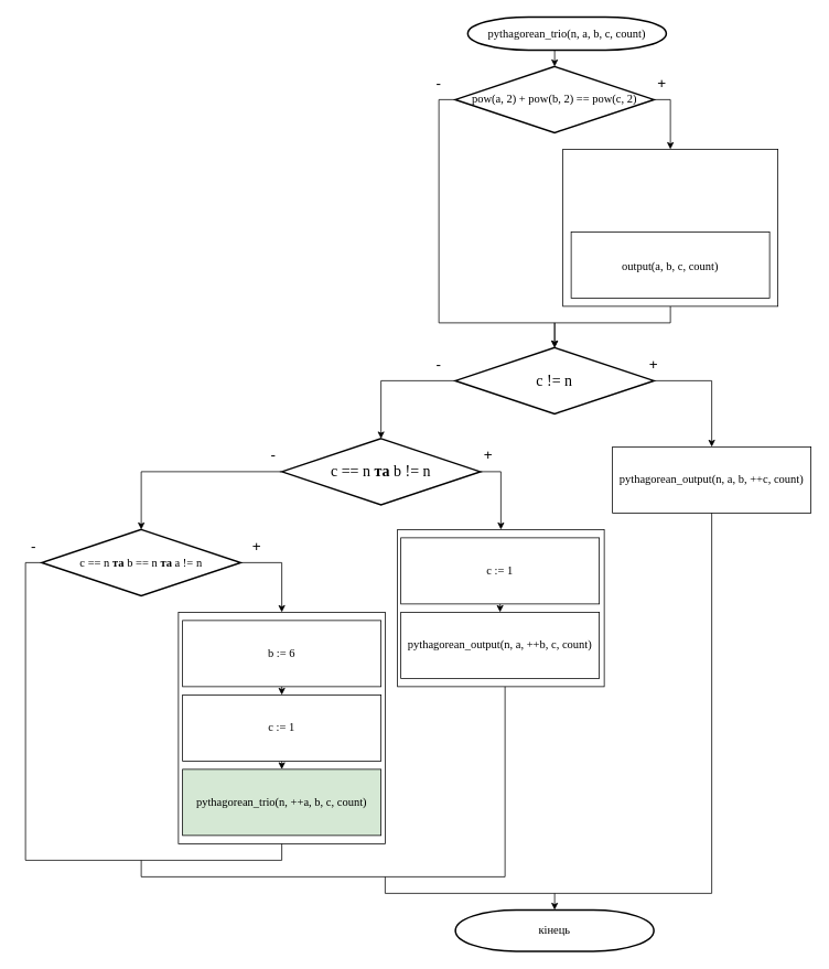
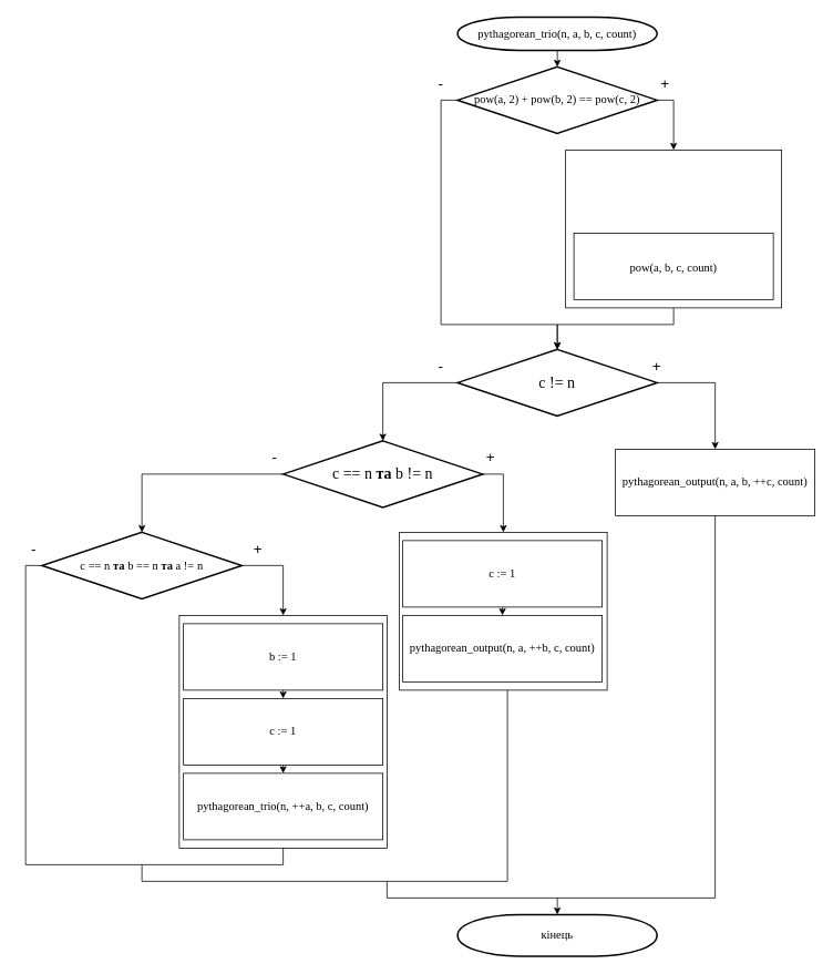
- <mxCell id="7" value="&lt;font style=&quot;font-size: 14px&quot;&gt;&lt;span lang=&quot;EN-US&quot; style=&quot;font-family: &amp;#34;times new roman&amp;#34; , serif&quot;&gt;p&lt;/span&gt;&lt;span style=&quot;font-family: &amp;#34;times new roman&amp;#34; , serif&quot;&gt;ythagorean_trio&lt;/span&gt;&lt;span lang=&quot;EN-US&quot; style=&quot;font-family: &amp;#34;times new roman&amp;#34; , serif&quot;&gt;(n, a, b, c, count)&lt;/span&gt;&lt;/font&gt;" style="strokeWidth=2;html=1;shape=mxgraph.flowchart.terminator;whiteSpace=wrap;" vertex="1" parent="1"><mxGeometry x="565" y="20" width="240" height="40" as="geometry" /></mxCell>
+ <mxCell id="7" value="&lt;font style=&quot;font-size: 14px&quot;&gt;&lt;span lang=&quot;EN-US&quot; style=&quot;font-family: &amp;#34;times new roman&amp;#34; , serif&quot;&gt;p&lt;/span&gt;&lt;span style=&quot;font-family: &amp;#34;times new roman&amp;#34; , serif&quot;&gt;ythagorean_trio&lt;/span&gt;&lt;span lang=&quot;EN-US&quot; style=&quot;font-family: &amp;#34;times new roman&amp;#34; , serif&quot;&gt;(n, a, b, c, count)&lt;/span&gt;&lt;/font&gt;" style="strokeWidth=2;html=1;shape=mxgraph.flowchart.terminator;whiteSpace=wrap;" vertex="1" parent="1"><mxGeometry x="550" y="20" width="240" height="40" as="geometry" /></mxCell>
- <mxCell id="11" value="&lt;p class=&quot;MsoNormal&quot; style=&quot;text-indent: 0cm&quot;&gt;&lt;span lang=&quot;EN-US&quot; style=&quot;font-family: &amp;#34;times new roman&amp;#34; , serif&quot;&gt;&lt;font style=&quot;font-size: 14px&quot;&gt;output(a, b, c, count)&lt;/font&gt;&lt;span style=&quot;font-size: 14pt&quot;&gt;&lt;/span&gt;&lt;/span&gt;&lt;/p&gt;" style="rounded=0;whiteSpace=wrap;html=1;" vertex="1" parent="1"><mxGeometry x="690" y="280" width="240" height="80" as="geometry" /></mxCell>
+ <mxCell id="11" value="&lt;p class=&quot;MsoNormal&quot; style=&quot;text-indent: 0cm&quot;&gt;&lt;span lang=&quot;EN-US&quot; style=&quot;font-family: &amp;#34;times new roman&amp;#34; , serif&quot;&gt;&lt;font style=&quot;font-size: 14px&quot;&gt;pow(a, b, c, count)&lt;/font&gt;&lt;span style=&quot;font-size: 14pt&quot;&gt;&lt;/span&gt;&lt;/span&gt;&lt;/p&gt;" style="rounded=0;whiteSpace=wrap;html=1;" vertex="1" parent="1"><mxGeometry x="690" y="280" width="240" height="80" as="geometry" /></mxCell>
- <mxCell id="31" value="&lt;p class=&quot;MsoNormal&quot; style=&quot;text-indent: 0cm&quot;&gt;&lt;span lang=&quot;EN-US&quot; style=&quot;font-family: &amp;#34;times new roman&amp;#34; , serif&quot;&gt;&lt;font style=&quot;font-size: 14px&quot;&gt;b := 6&lt;/font&gt;&lt;/span&gt;&lt;br&gt;&lt;/p&gt;" style="rounded=0;whiteSpace=wrap;html=1;" vertex="1" parent="1"><mxGeometry x="220" y="750" width="240" height="80" as="geometry" /></mxCell>
+ <mxCell id="31" value="&lt;p class=&quot;MsoNormal&quot; style=&quot;text-indent: 0cm&quot;&gt;&lt;span lang=&quot;EN-US&quot; style=&quot;font-family: &amp;#34;times new roman&amp;#34; , serif&quot;&gt;&lt;font style=&quot;font-size: 14px&quot;&gt;b := 1&lt;/font&gt;&lt;/span&gt;&lt;br&gt;&lt;/p&gt;" style="rounded=0;whiteSpace=wrap;html=1;" vertex="1" parent="1"><mxGeometry x="220" y="750" width="240" height="80" as="geometry" /></mxCell>
- <mxCell id="34" value="&lt;p class=&quot;MsoNormal&quot; style=&quot;text-indent: 0cm&quot;&gt;&lt;span lang=&quot;EN-US&quot; style=&quot;font-family: &amp;#34;times new roman&amp;#34; , serif&quot;&gt;&lt;font style=&quot;font-size: 14px&quot;&gt;pythagorean_trio(n, ++a, b, c, count)&lt;/font&gt;&lt;/span&gt;&lt;br&gt;&lt;/p&gt;" style="rounded=0;whiteSpace=wrap;html=1;fillColor=#d5e8d4;" vertex="1" parent="1"><mxGeometry x="220" y="930" width="240" height="80" as="geometry" /></mxCell>
+ <mxCell id="34" value="&lt;p class=&quot;MsoNormal&quot; style=&quot;text-indent: 0cm&quot;&gt;&lt;span lang=&quot;EN-US&quot; style=&quot;font-family: &amp;#34;times new roman&amp;#34; , serif&quot;&gt;&lt;font style=&quot;font-size: 14px&quot;&gt;pythagorean_trio(n, ++a, b, c, count)&lt;/font&gt;&lt;/span&gt;&lt;br&gt;&lt;/p&gt;" style="rounded=0;whiteSpace=wrap;html=1;" vertex="1" parent="1"><mxGeometry x="220" y="930" width="240" height="80" as="geometry" /></mxCell>
